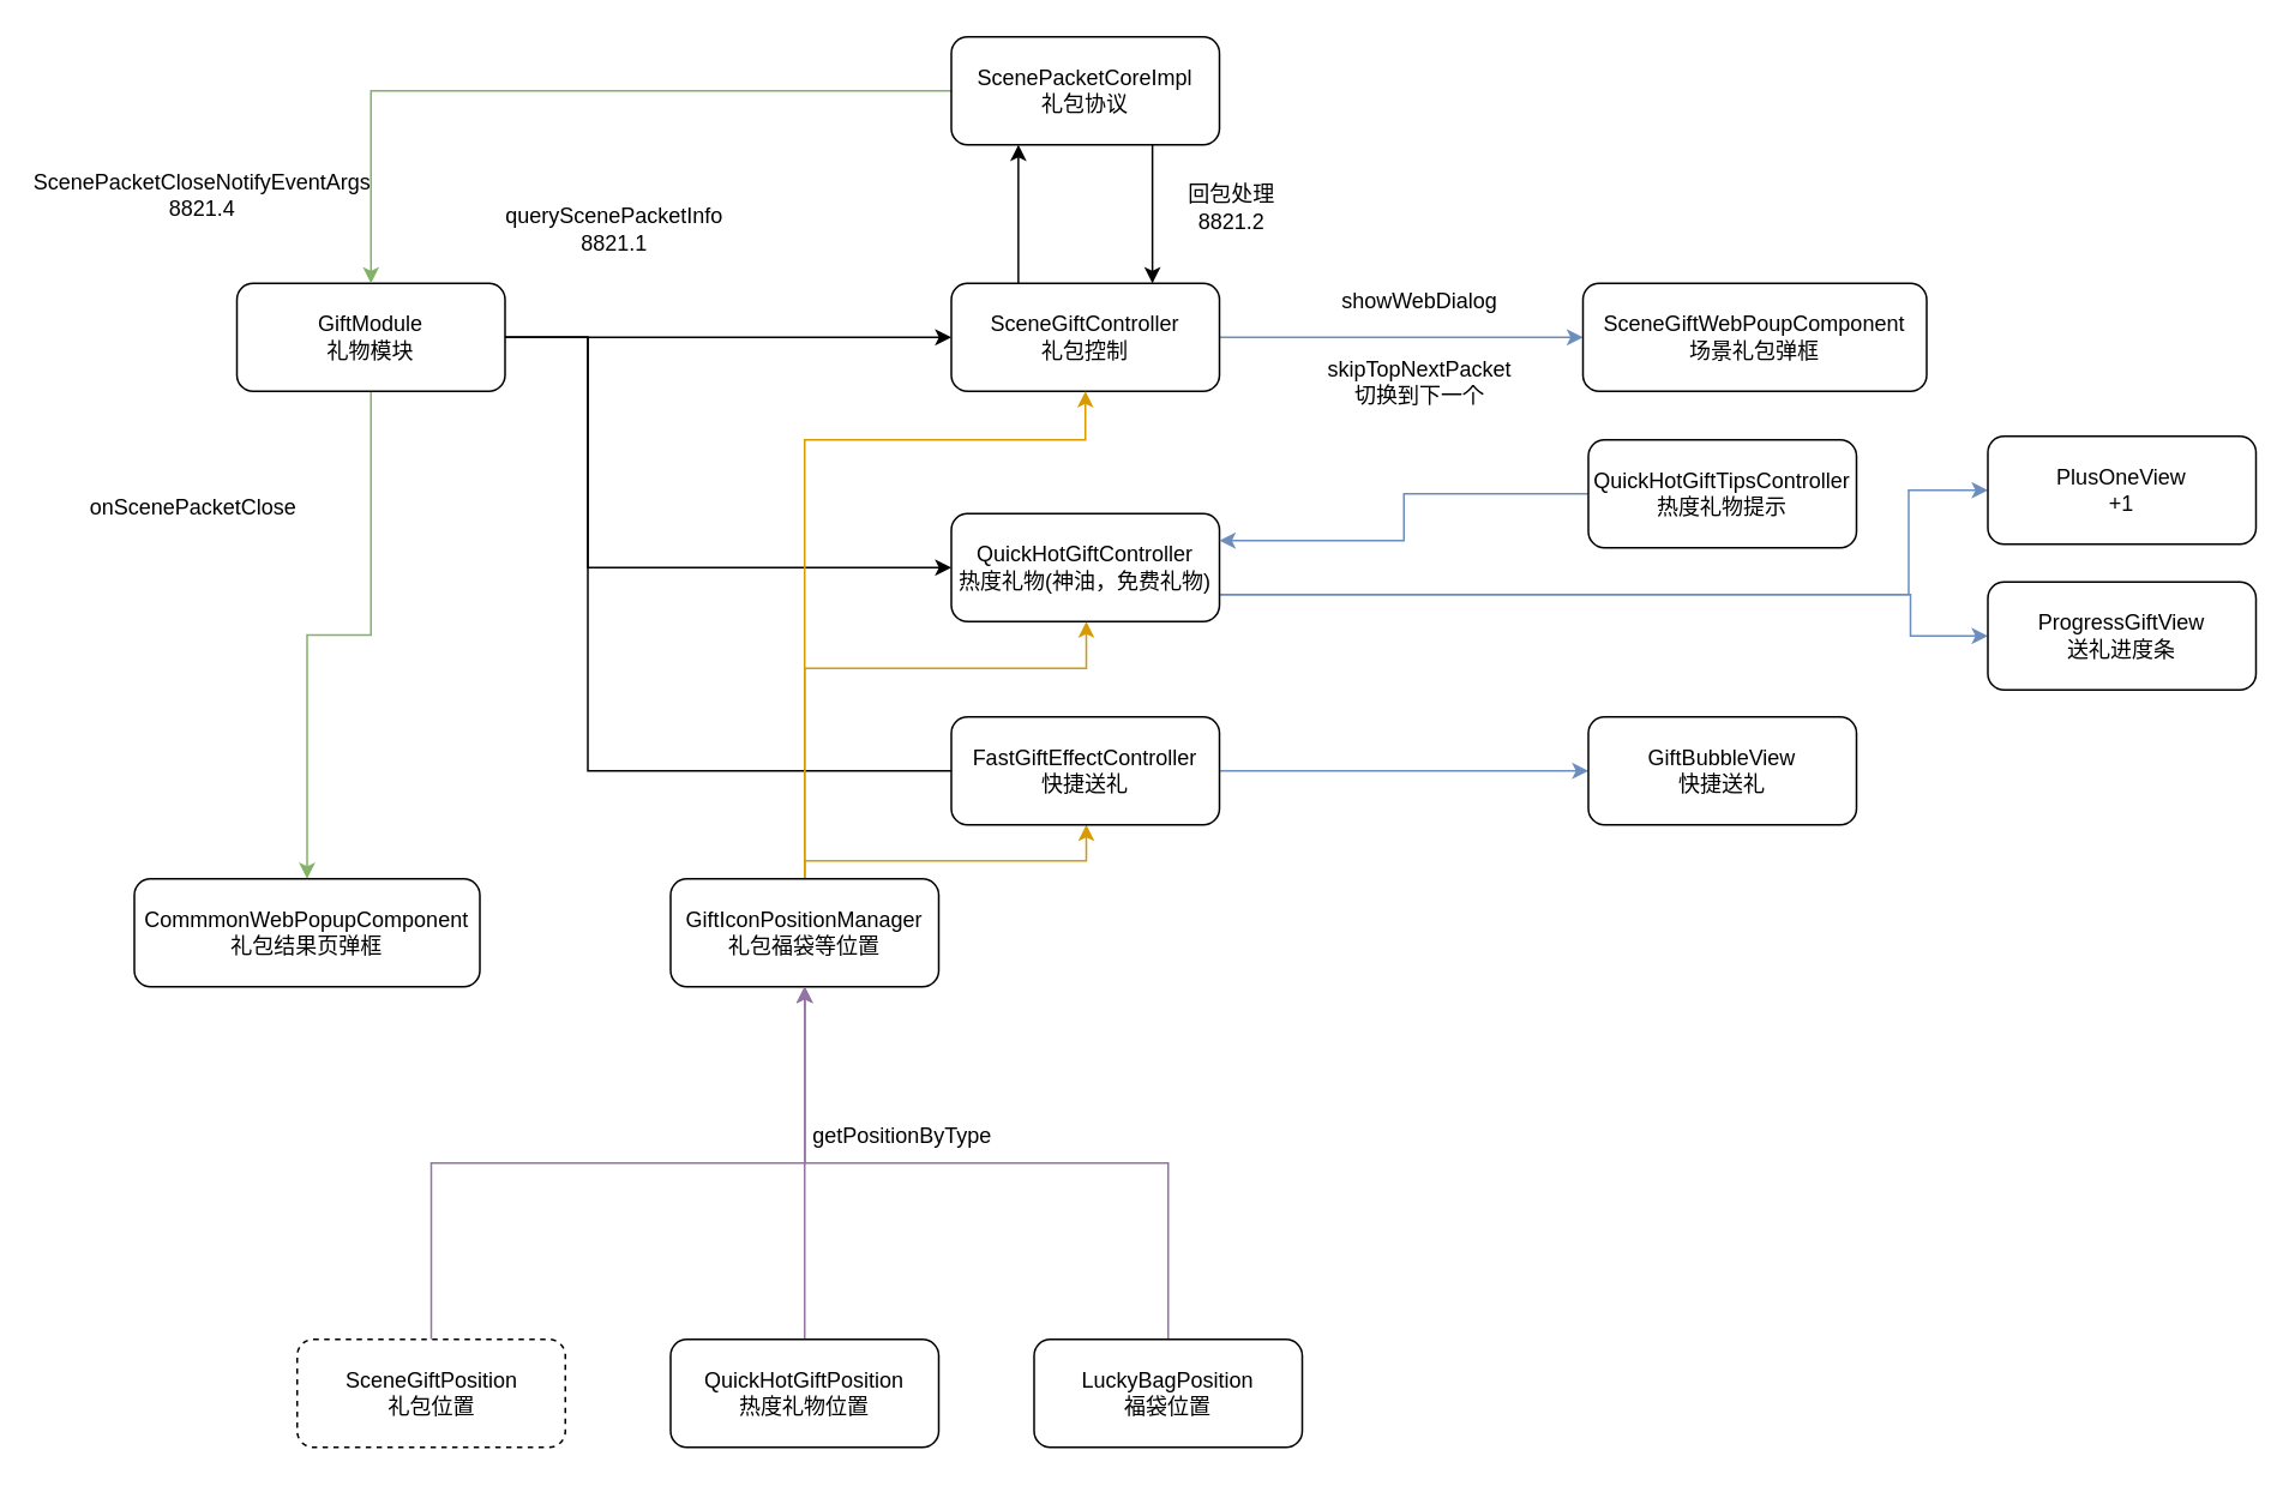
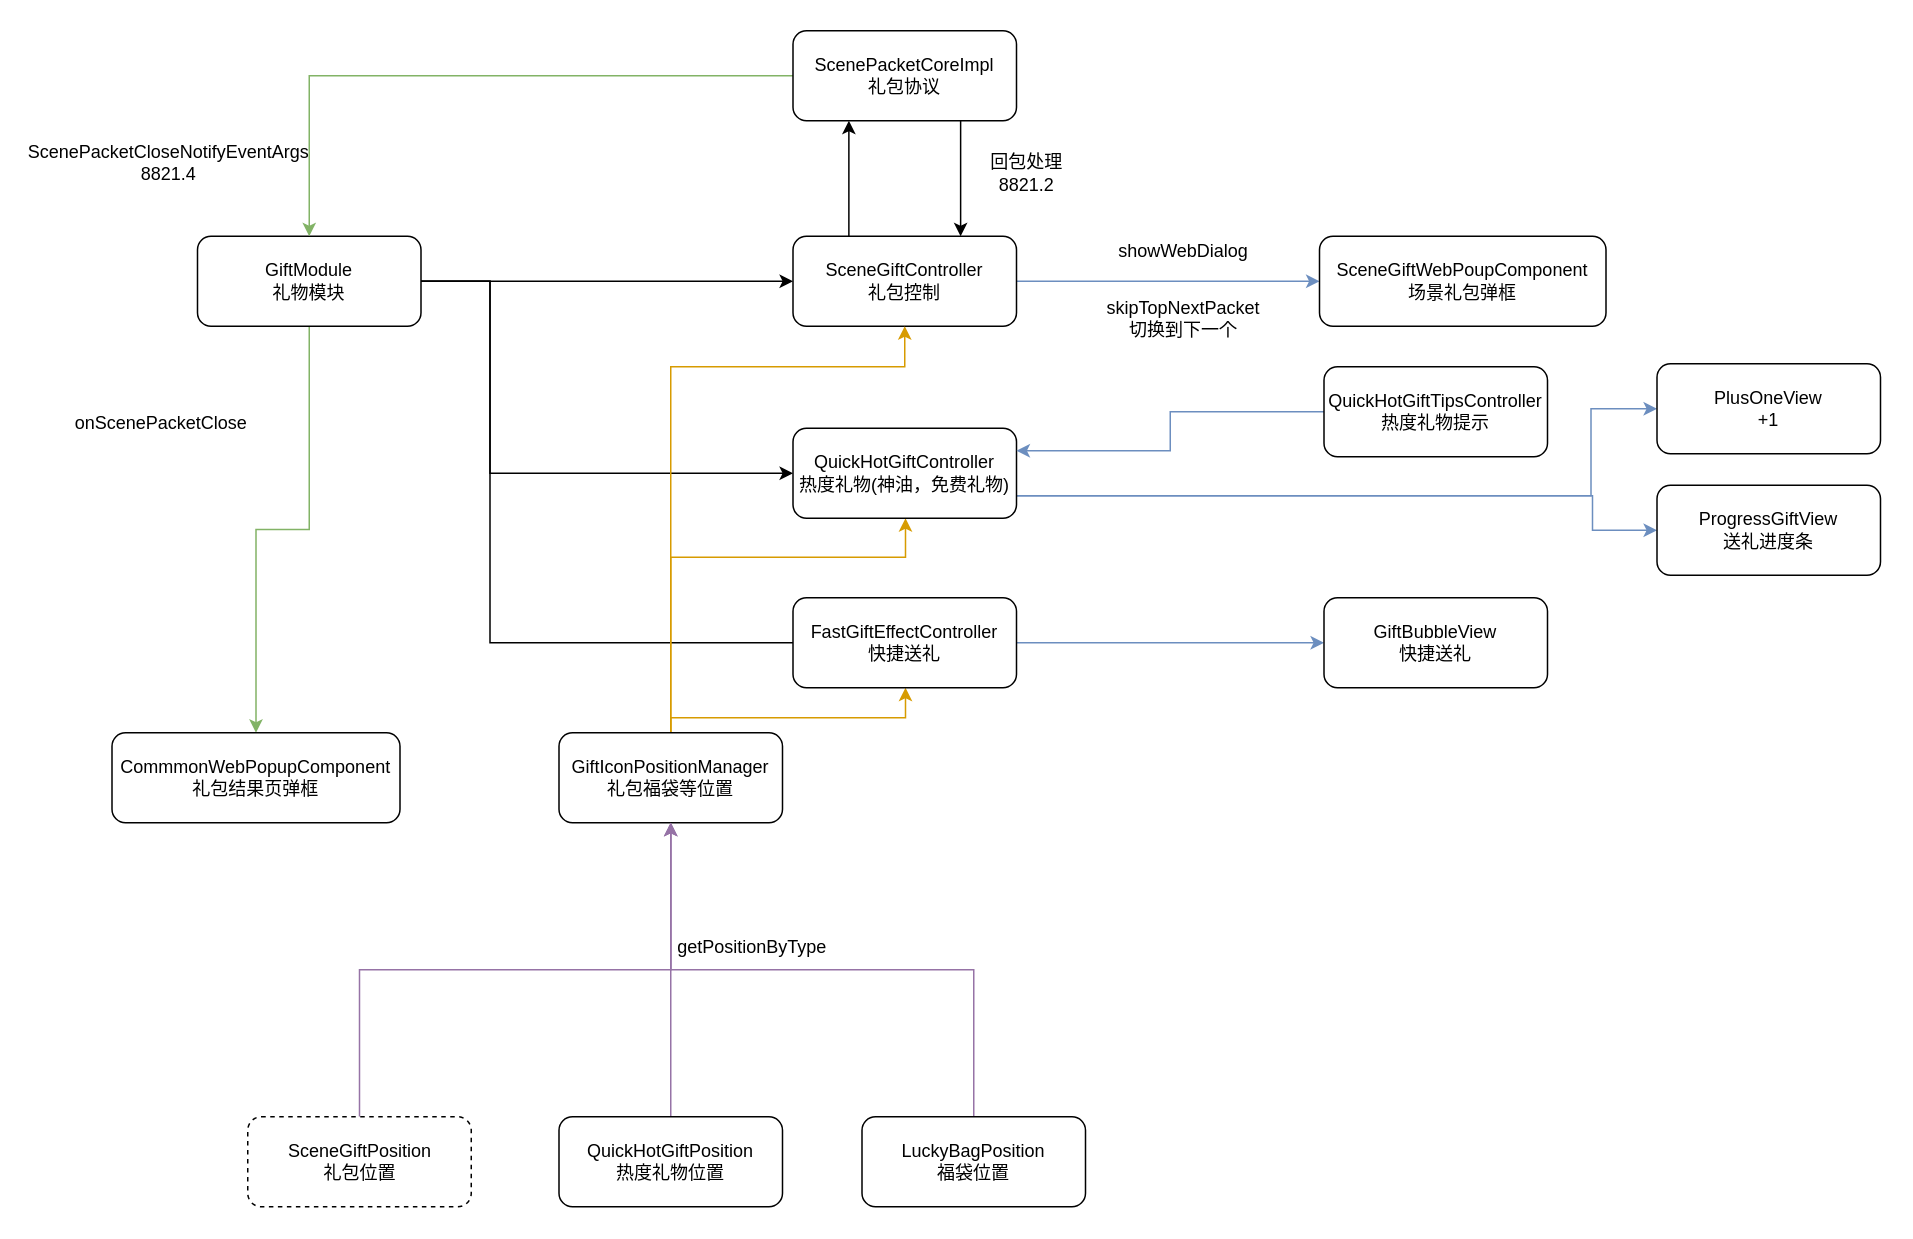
- <mxCell id="28" value="queryScenePacketInfo&lt;br&gt;8821.1" style="text;html=1;strokeColor=none;fillColor=none;align=center;verticalAlign=middle;whiteSpace=wrap;rounded=0;" vertex="1" parent="1"><mxGeometry x="249" y="107" width="184" height="40" as="geometry" /></mxCell>
